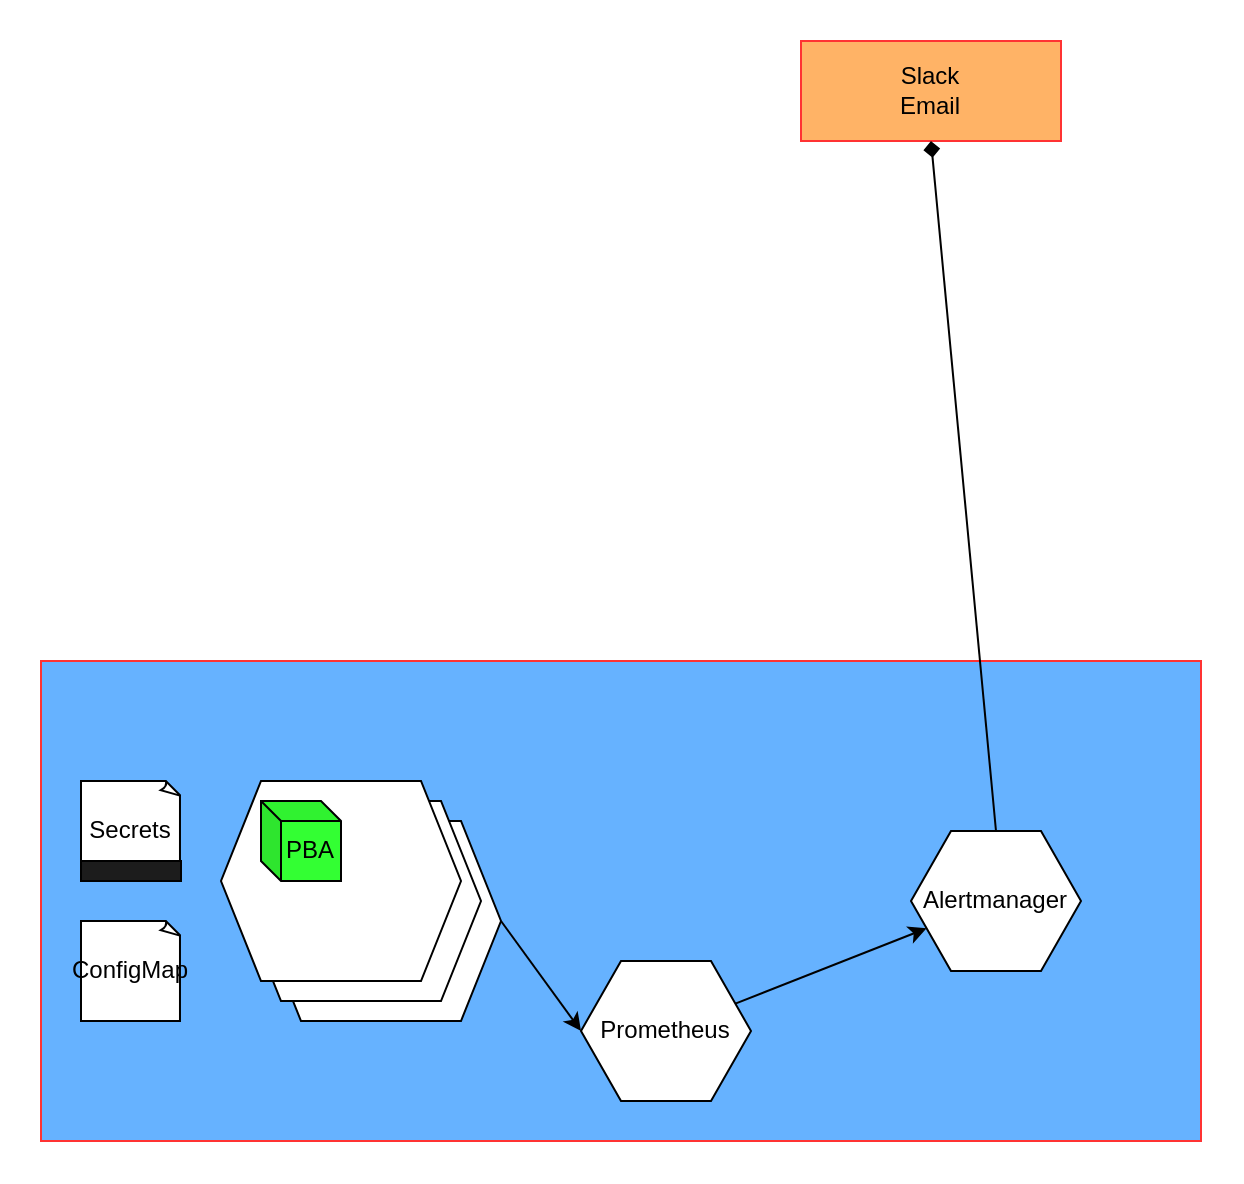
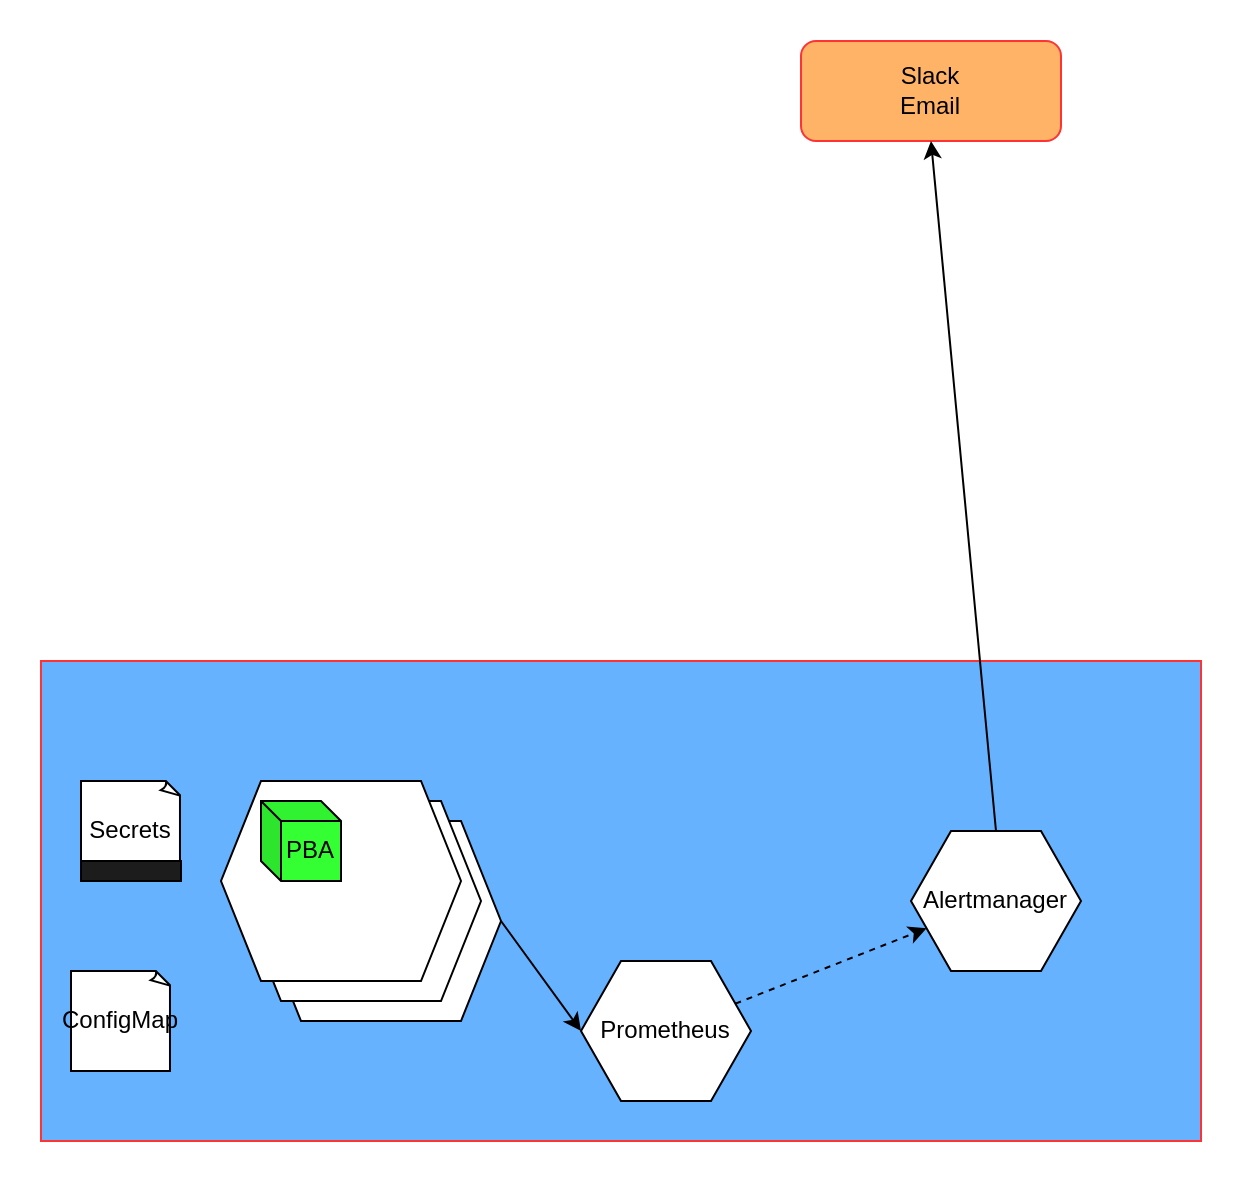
- <mxCell id="14" value="Slack&lt;br&gt;Email" style="rounded=0;whiteSpace=wrap;html=1;strokeColor=#FF3333;fillColor=#FFB366;" vertex="1" parent="1"><mxGeometry x="400" y="20" width="130" height="50" as="geometry" /></mxCell>
+ <mxCell id="14" value="Slack&lt;br&gt;Email" style="whiteSpace=wrap;html=1;strokeColor=#FF3333;fillColor=#FFB366;rounded=1;" vertex="1" parent="1"><mxGeometry x="400" y="20" width="130" height="50" as="geometry" /></mxCell>
- <mxCell id="15" value="" style="endArrow=diamond;html=1;exitX=0.5;exitY=0;exitDx=0;exitDy=0;entryX=0.5;entryY=1;entryDx=0;entryDy=0;" edge="1" parent="1" source="11" target="14"><mxGeometry width="50" height="50" relative="1" as="geometry"><mxPoint x="342.5" y="490" as="sourcePoint" /><mxPoint x="342.5" y="430" as="targetPoint" /><Array as="points" /></mxGeometry></mxCell>
+ <mxCell id="15" value="" style="endArrow=classic;html=1;exitX=0.5;exitY=0;exitDx=0;exitDy=0;entryX=0.5;entryY=1;entryDx=0;entryDy=0;" edge="1" parent="1" source="11" target="14"><mxGeometry width="50" height="50" relative="1" as="geometry"><mxPoint x="342.5" y="490" as="sourcePoint" /><mxPoint x="342.5" y="430" as="targetPoint" /><Array as="points" /></mxGeometry></mxCell>
- <mxCell id="13" value="" style="endArrow=classic;html=1;" edge="1" parent="1" source="10" target="11"><mxGeometry width="50" height="50" relative="1" as="geometry"><mxPoint x="342.5" y="490" as="sourcePoint" /><mxPoint x="342.5" y="430" as="targetPoint" /><Array as="points" /></mxGeometry></mxCell>
+ <mxCell id="13" value="" style="endArrow=classic;html=1;dashed=1;" edge="1" parent="1" source="10" target="11"><mxGeometry width="50" height="50" relative="1" as="geometry"><mxPoint x="342.5" y="490" as="sourcePoint" /><mxPoint x="342.5" y="430" as="targetPoint" /><Array as="points" /></mxGeometry></mxCell>
- <mxCell id="7" value="ConfigMap" style="whiteSpace=wrap;html=1;shape=mxgraph.basic.document" vertex="1" parent="1"><mxGeometry x="40" y="460" width="50" height="50" as="geometry" /></mxCell>
+ <mxCell id="7" value="ConfigMap" style="whiteSpace=wrap;html=1;shape=mxgraph.basic.document" vertex="1" parent="1"><mxGeometry x="35" y="485" width="50" height="50" as="geometry" /></mxCell>
